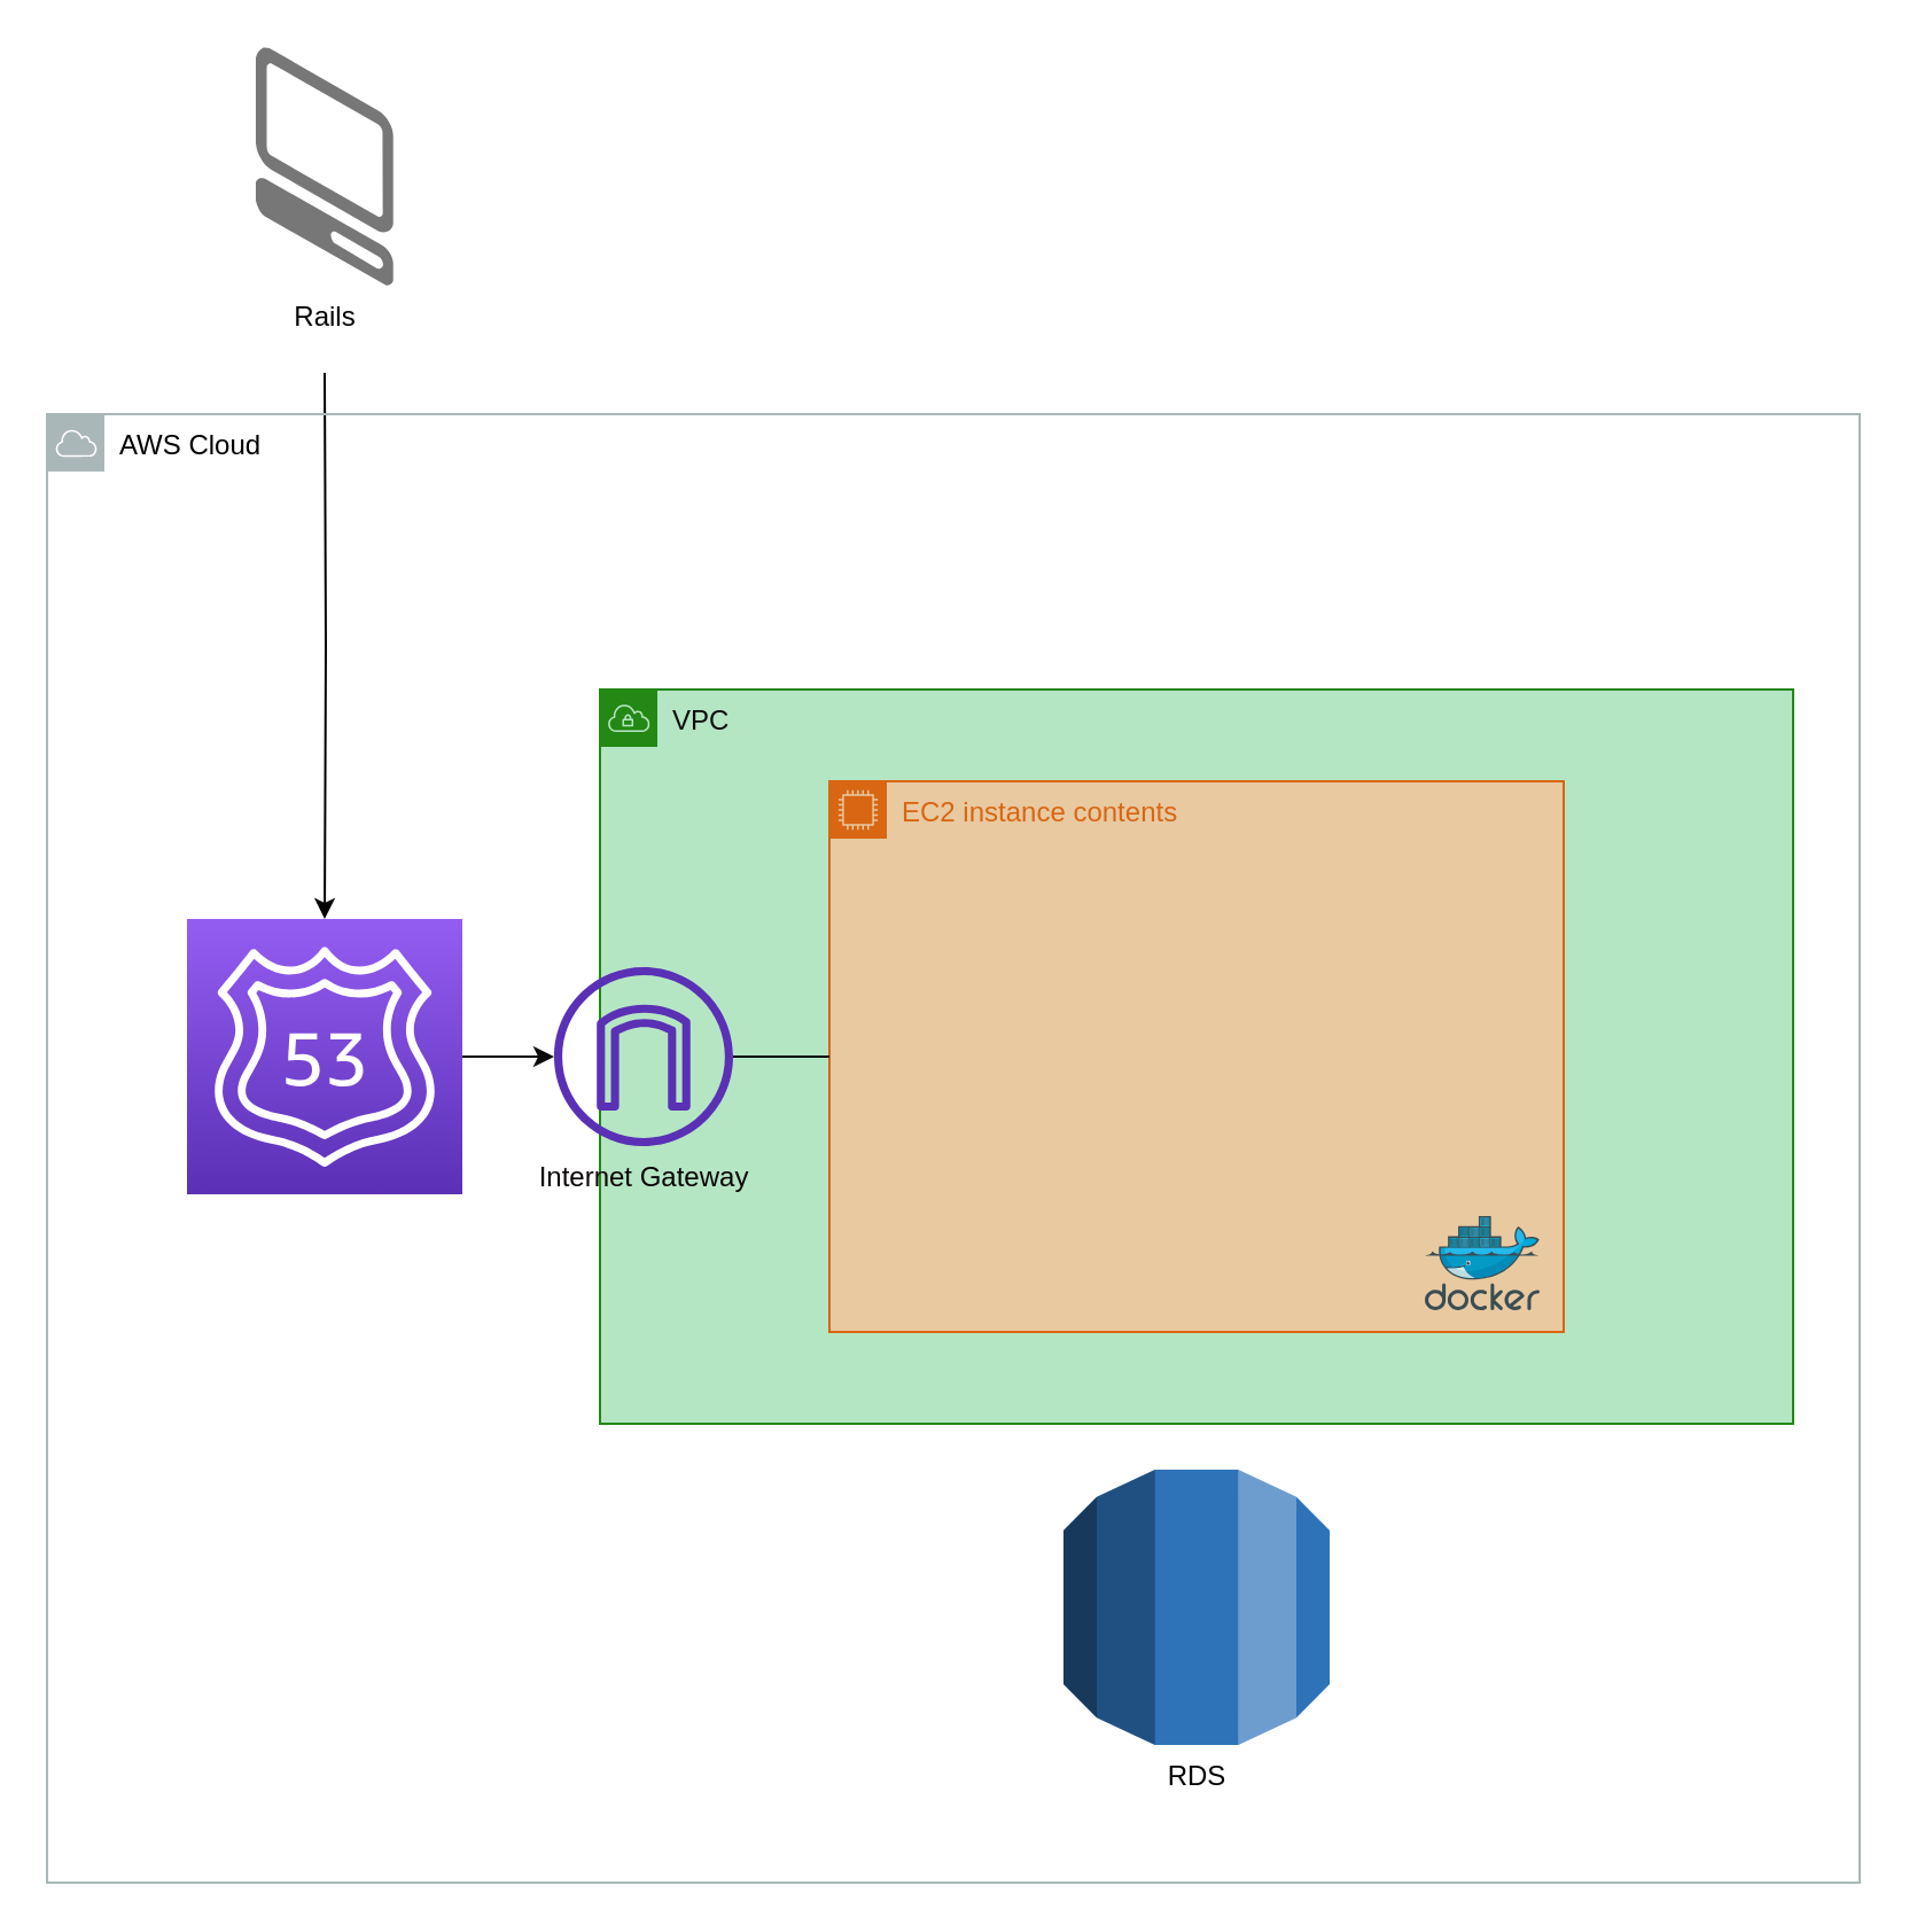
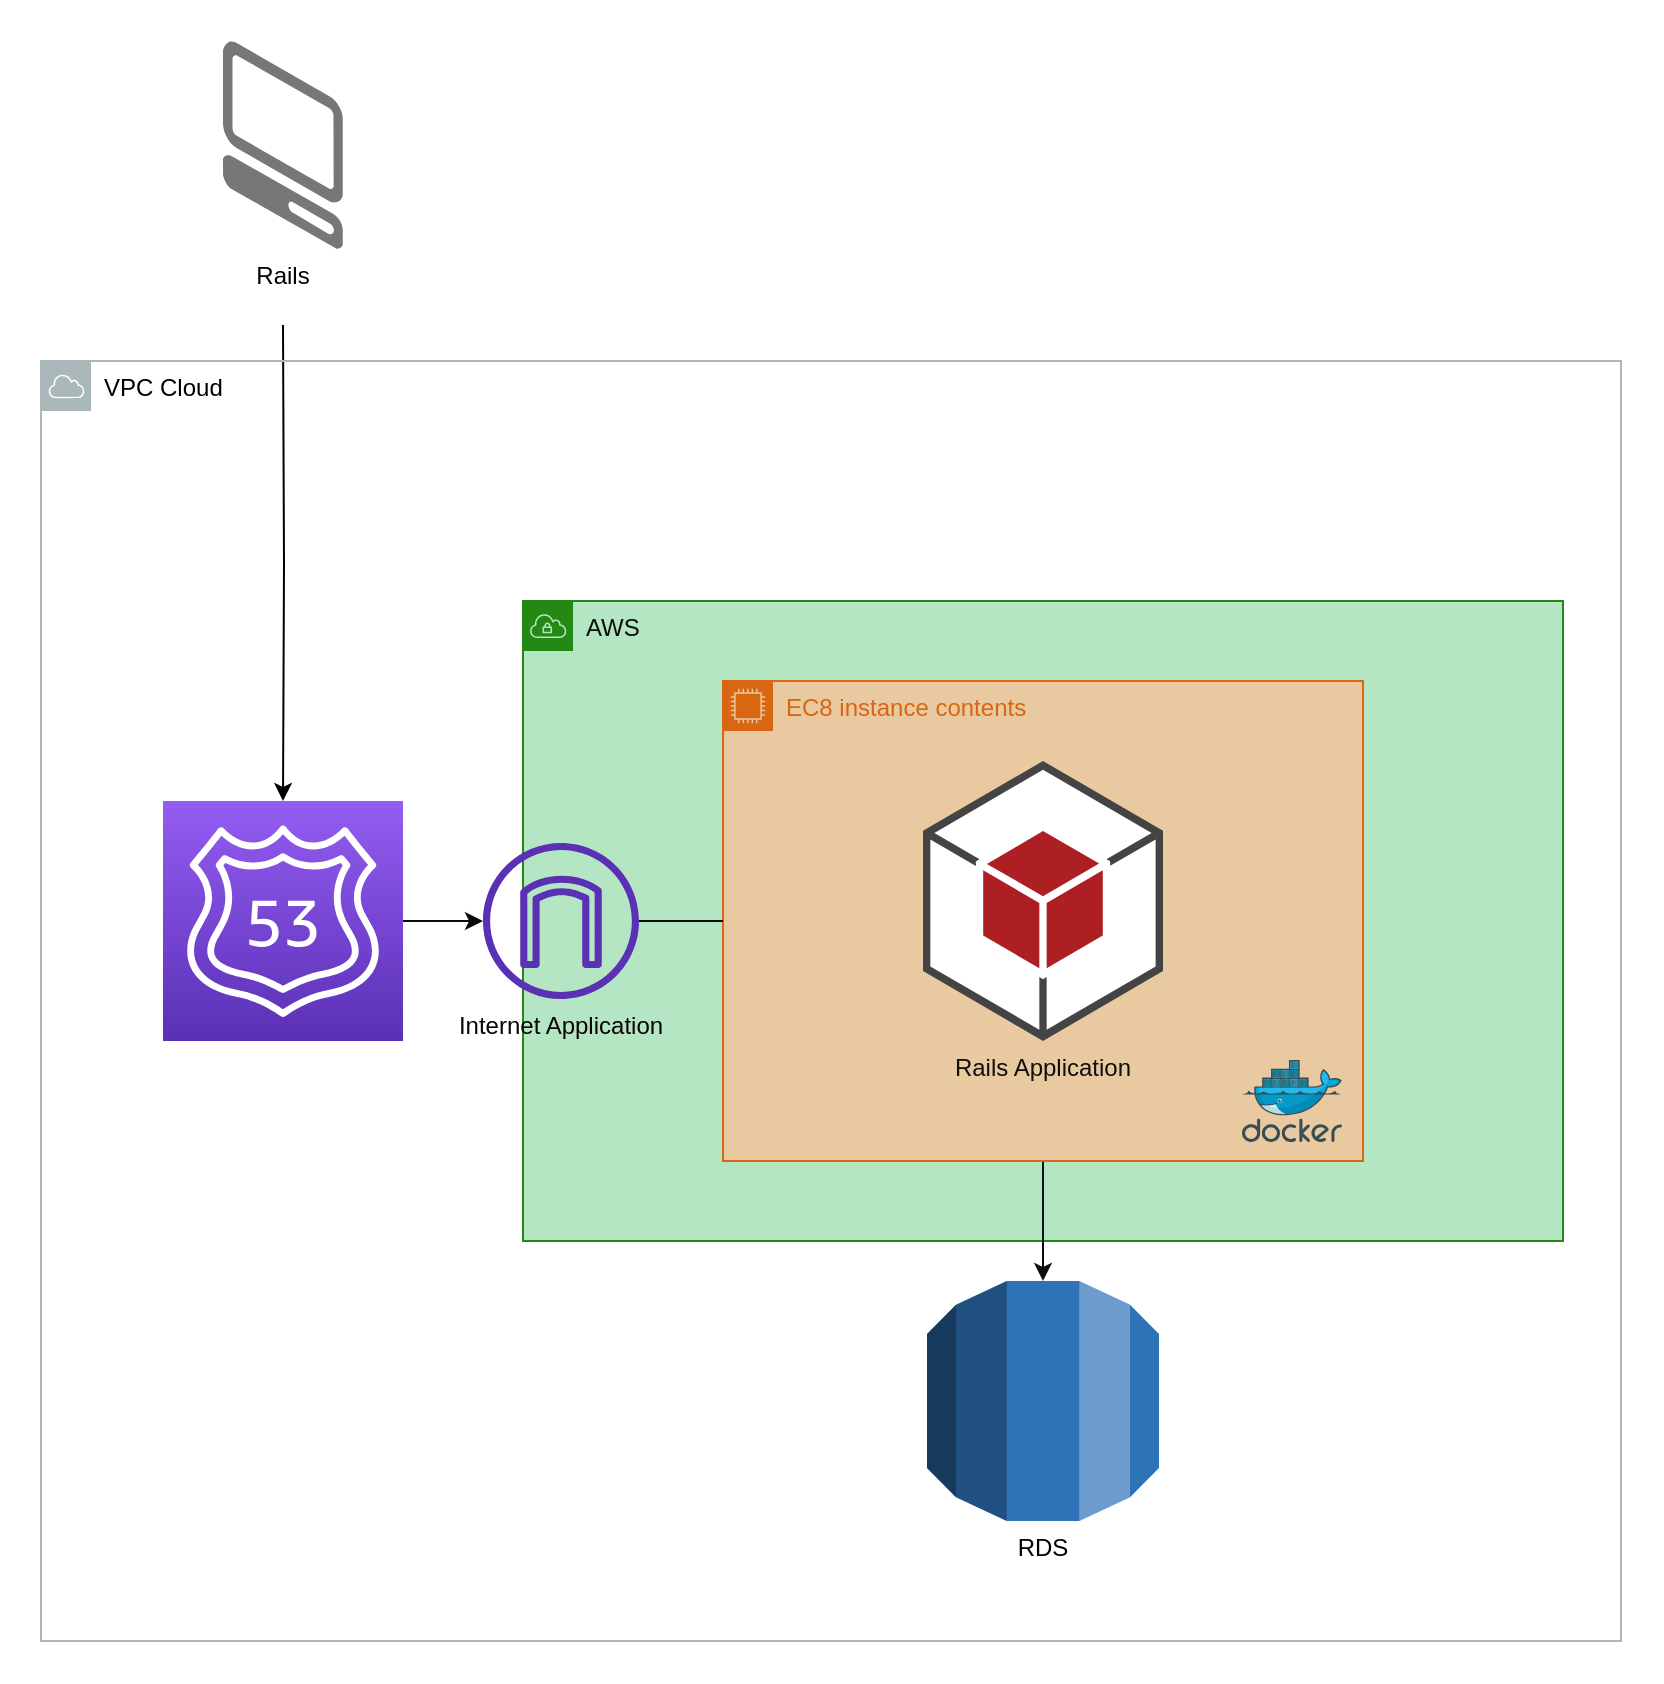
- <mxCell id="4" value="AWS Cloud" style="outlineConnect=0;gradientColor=none;html=1;whiteSpace=wrap;fontSize=12;fontStyle=0;shape=mxgraph.aws4.group;grIcon=mxgraph.aws4.group_aws_cloud;strokeColor=#AAB7B8;verticalAlign=top;align=left;spacingLeft=30;dashed=0;fontColor=#000000;fillColor=none;" vertex="1" parent="1"><mxGeometry x="20" y="180" width="790" height="640" as="geometry" /></mxCell>
+ <mxCell id="4" value="VPC Cloud" style="outlineConnect=0;gradientColor=none;html=1;whiteSpace=wrap;fontSize=12;fontStyle=0;shape=mxgraph.aws4.group;grIcon=mxgraph.aws4.group_aws_cloud;strokeColor=#AAB7B8;verticalAlign=top;align=left;spacingLeft=30;dashed=0;fontColor=#000000;fillColor=none;" vertex="1" parent="1"><mxGeometry x="20" y="180" width="790" height="640" as="geometry" /></mxCell>
- <mxCell id="7" value="VPC" style="points=[[0,0],[0.25,0],[0.5,0],[0.75,0],[1,0],[1,0.25],[1,0.5],[1,0.75],[1,1],[0.75,1],[0.5,1],[0.25,1],[0,1],[0,0.75],[0,0.5],[0,0.25]];outlineConnect=0;gradientColor=none;html=1;whiteSpace=wrap;fontSize=12;fontStyle=0;shape=mxgraph.aws4.group;grIcon=mxgraph.aws4.group_vpc;strokeColor=#248814;verticalAlign=top;align=left;spacingLeft=30;dashed=0;labelBackgroundColor=none;fontColor=#0C0D0D;fillColor=#B5E6C4;" vertex="1" parent="1"><mxGeometry x="261" y="300" width="520" height="320" as="geometry" /></mxCell>
+ <mxCell id="7" value="AWS" style="points=[[0,0],[0.25,0],[0.5,0],[0.75,0],[1,0],[1,0.25],[1,0.5],[1,0.75],[1,1],[0.75,1],[0.5,1],[0.25,1],[0,1],[0,0.75],[0,0.5],[0,0.25]];outlineConnect=0;gradientColor=none;html=1;whiteSpace=wrap;fontSize=12;fontStyle=0;shape=mxgraph.aws4.group;grIcon=mxgraph.aws4.group_vpc;strokeColor=#248814;verticalAlign=top;align=left;spacingLeft=30;dashed=0;labelBackgroundColor=none;fontColor=#0C0D0D;fillColor=#B5E6C4;" vertex="1" parent="1"><mxGeometry x="261" y="300" width="520" height="320" as="geometry" /></mxCell>
- <mxCell id="9" value="EC2 instance contents" style="points=[[0,0],[0.25,0],[0.5,0],[0.75,0],[1,0],[1,0.25],[1,0.5],[1,0.75],[1,1],[0.75,1],[0.5,1],[0.25,1],[0,1],[0,0.75],[0,0.5],[0,0.25]];outlineConnect=0;gradientColor=none;html=1;whiteSpace=wrap;fontSize=12;fontStyle=0;shape=mxgraph.aws4.group;grIcon=mxgraph.aws4.group_ec2_instance_contents;strokeColor=#D86613;verticalAlign=top;align=left;spacingLeft=30;fontColor=#D86613;dashed=0;fillColor=#E8C9A0;" vertex="1" parent="1"><mxGeometry x="361" y="340" width="320" height="240" as="geometry" /></mxCell>
+ <mxCell id="9" value="EC8 instance contents" style="points=[[0,0],[0.25,0],[0.5,0],[0.75,0],[1,0],[1,0.25],[1,0.5],[1,0.75],[1,1],[0.75,1],[0.5,1],[0.25,1],[0,1],[0,0.75],[0,0.5],[0,0.25]];outlineConnect=0;gradientColor=none;html=1;whiteSpace=wrap;fontSize=12;fontStyle=0;shape=mxgraph.aws4.group;grIcon=mxgraph.aws4.group_ec2_instance_contents;strokeColor=#D86613;verticalAlign=top;align=left;spacingLeft=30;fontColor=#D86613;dashed=0;fillColor=#E8C9A0;" vertex="1" parent="1"><mxGeometry x="361" y="340" width="320" height="240" as="geometry" /></mxCell>
+ <mxCell id="10" value="Rails Application" style="outlineConnect=0;dashed=0;verticalLabelPosition=bottom;verticalAlign=top;align=center;html=1;shape=mxgraph.aws3.android;fillColor=#AE1F23;gradientColor=none;fontColor=#0F0F0F;" vertex="1" parent="1"><mxGeometry x="461" y="380" width="120" height="140" as="geometry" /></mxCell>
- <mxCell id="14" value="Internet Gateway" style="outlineConnect=0;gradientColor=none;fillColor=#5A30B5;strokeColor=none;dashed=0;verticalLabelPosition=bottom;verticalAlign=top;align=center;html=1;fontSize=12;fontStyle=0;aspect=fixed;pointerEvents=1;shape=mxgraph.aws4.internet_gateway;fontColor=#0A0505;" vertex="1" parent="1"><mxGeometry x="241" y="421" width="78" height="78" as="geometry" /></mxCell>
+ <mxCell id="14" value="Internet Application" style="outlineConnect=0;gradientColor=none;fillColor=#5A30B5;strokeColor=none;dashed=0;verticalLabelPosition=bottom;verticalAlign=top;align=center;html=1;fontSize=12;fontStyle=0;aspect=fixed;pointerEvents=1;shape=mxgraph.aws4.internet_gateway;fontColor=#0A0505;" vertex="1" parent="1"><mxGeometry x="241" y="421" width="78" height="78" as="geometry" /></mxCell>
+ <mxCell id="8" style="edgeStyle=orthogonalEdgeStyle;rounded=0;orthogonalLoop=1;jettySize=auto;html=1;entryX=0.5;entryY=0;entryDx=0;entryDy=0;entryPerimeter=0;strokeColor=#0F0F0F;" edge="1" parent="1" source="10" target="11"><mxGeometry relative="1" as="geometry" /></mxCell>
